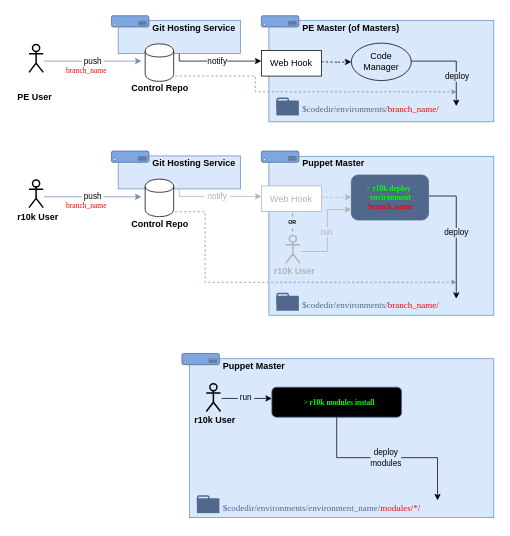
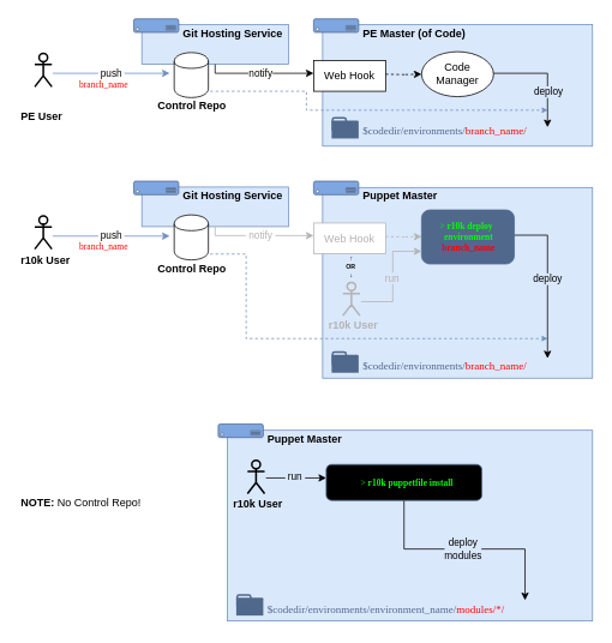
- <mxCell id="23" value="&lt;b&gt;PE Master (of Masters)&lt;/b&gt;&lt;br&gt;" style="text;html=1;resizable=0;points=[];autosize=1;align=left;verticalAlign=top;spacingTop=0;fontFamily=Helvetica;" vertex="1" parent="1"><mxGeometry x="401" y="23" width="140" height="20" as="geometry" /></mxCell>
+ <mxCell id="23" value="&lt;b&gt;PE Master (of Code)&lt;/b&gt;&lt;br&gt;" style="text;html=1;resizable=0;points=[];autosize=1;align=left;verticalAlign=top;spacingTop=0;fontFamily=Helvetica;" vertex="1" parent="1"><mxGeometry x="401" y="23" width="140" height="20" as="geometry" /></mxCell>
- <mxCell id="22" value="Code Manager&lt;br&gt;" style="ellipse;whiteSpace=wrap;html=1;fontFamily=Helvetica;fillColor=#dae8fc;" vertex="1" parent="1"><mxGeometry x="468" y="57" width="80" height="50" as="geometry" /></mxCell>
+ <mxCell id="22" value="Code Manager&lt;br&gt;" style="ellipse;whiteSpace=wrap;html=1;fontFamily=Helvetica;" vertex="1" parent="1"><mxGeometry x="468" y="57" width="80" height="50" as="geometry" /></mxCell>
- <mxCell id="71" value="&lt;div style=&quot;text-align: left&quot;&gt;&amp;gt; &lt;b&gt;r10k modules install&lt;/b&gt;&lt;/div&gt;" style="whiteSpace=wrap;html=1;strokeColor=#4F688C;fillColor=#000000;fontFamily=Lucida Console;fontSize=10;fontColor=#00FF00;rounded=1;spacingLeft=7;" vertex="1" parent="1"><mxGeometry x="362" y="516" width="173" height="40" as="geometry" /></mxCell>
+ <mxCell id="71" value="&lt;div style=&quot;text-align: left&quot;&gt;&amp;gt; &lt;b&gt;r10k puppetfile install&lt;/b&gt;&lt;/div&gt;" style="whiteSpace=wrap;html=1;strokeColor=#4F688C;fillColor=#000000;fontFamily=Lucida Console;fontSize=10;fontColor=#00FF00;rounded=1;spacingLeft=7;" vertex="1" parent="1"><mxGeometry x="362" y="516" width="173" height="40" as="geometry" /></mxCell>
+ <mxCell id="78" value="NOTE: &lt;span style=&quot;font-weight: normal&quot;&gt;No Control Repo!&lt;/span&gt;&lt;br&gt;" style="text;html=1;resizable=1;points=[];autosize=1;align=left;verticalAlign=top;spacingTop=-4;fontStyle=1;movable=0;rotatable=0;deletable=0;editable=0;connectable=0;" vertex="1" parent="1"><mxGeometry x="20.5" y="548.5" width="143" height="14" as="geometry" /></mxCell>
